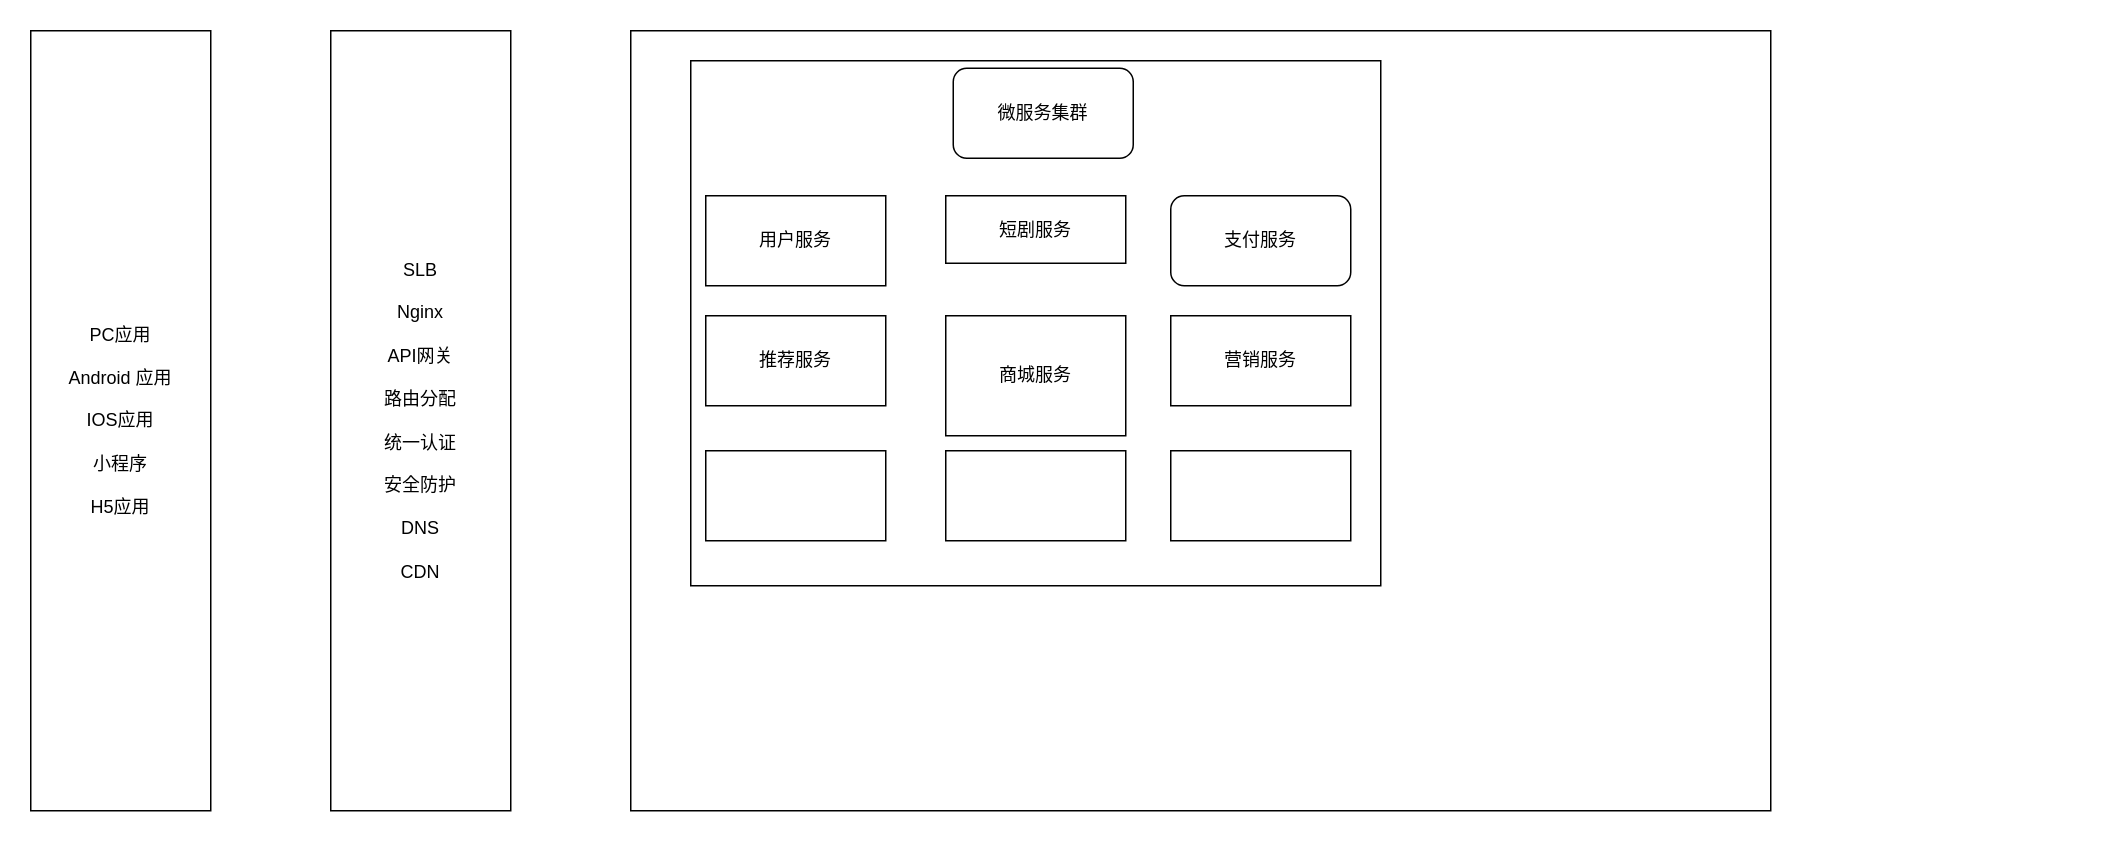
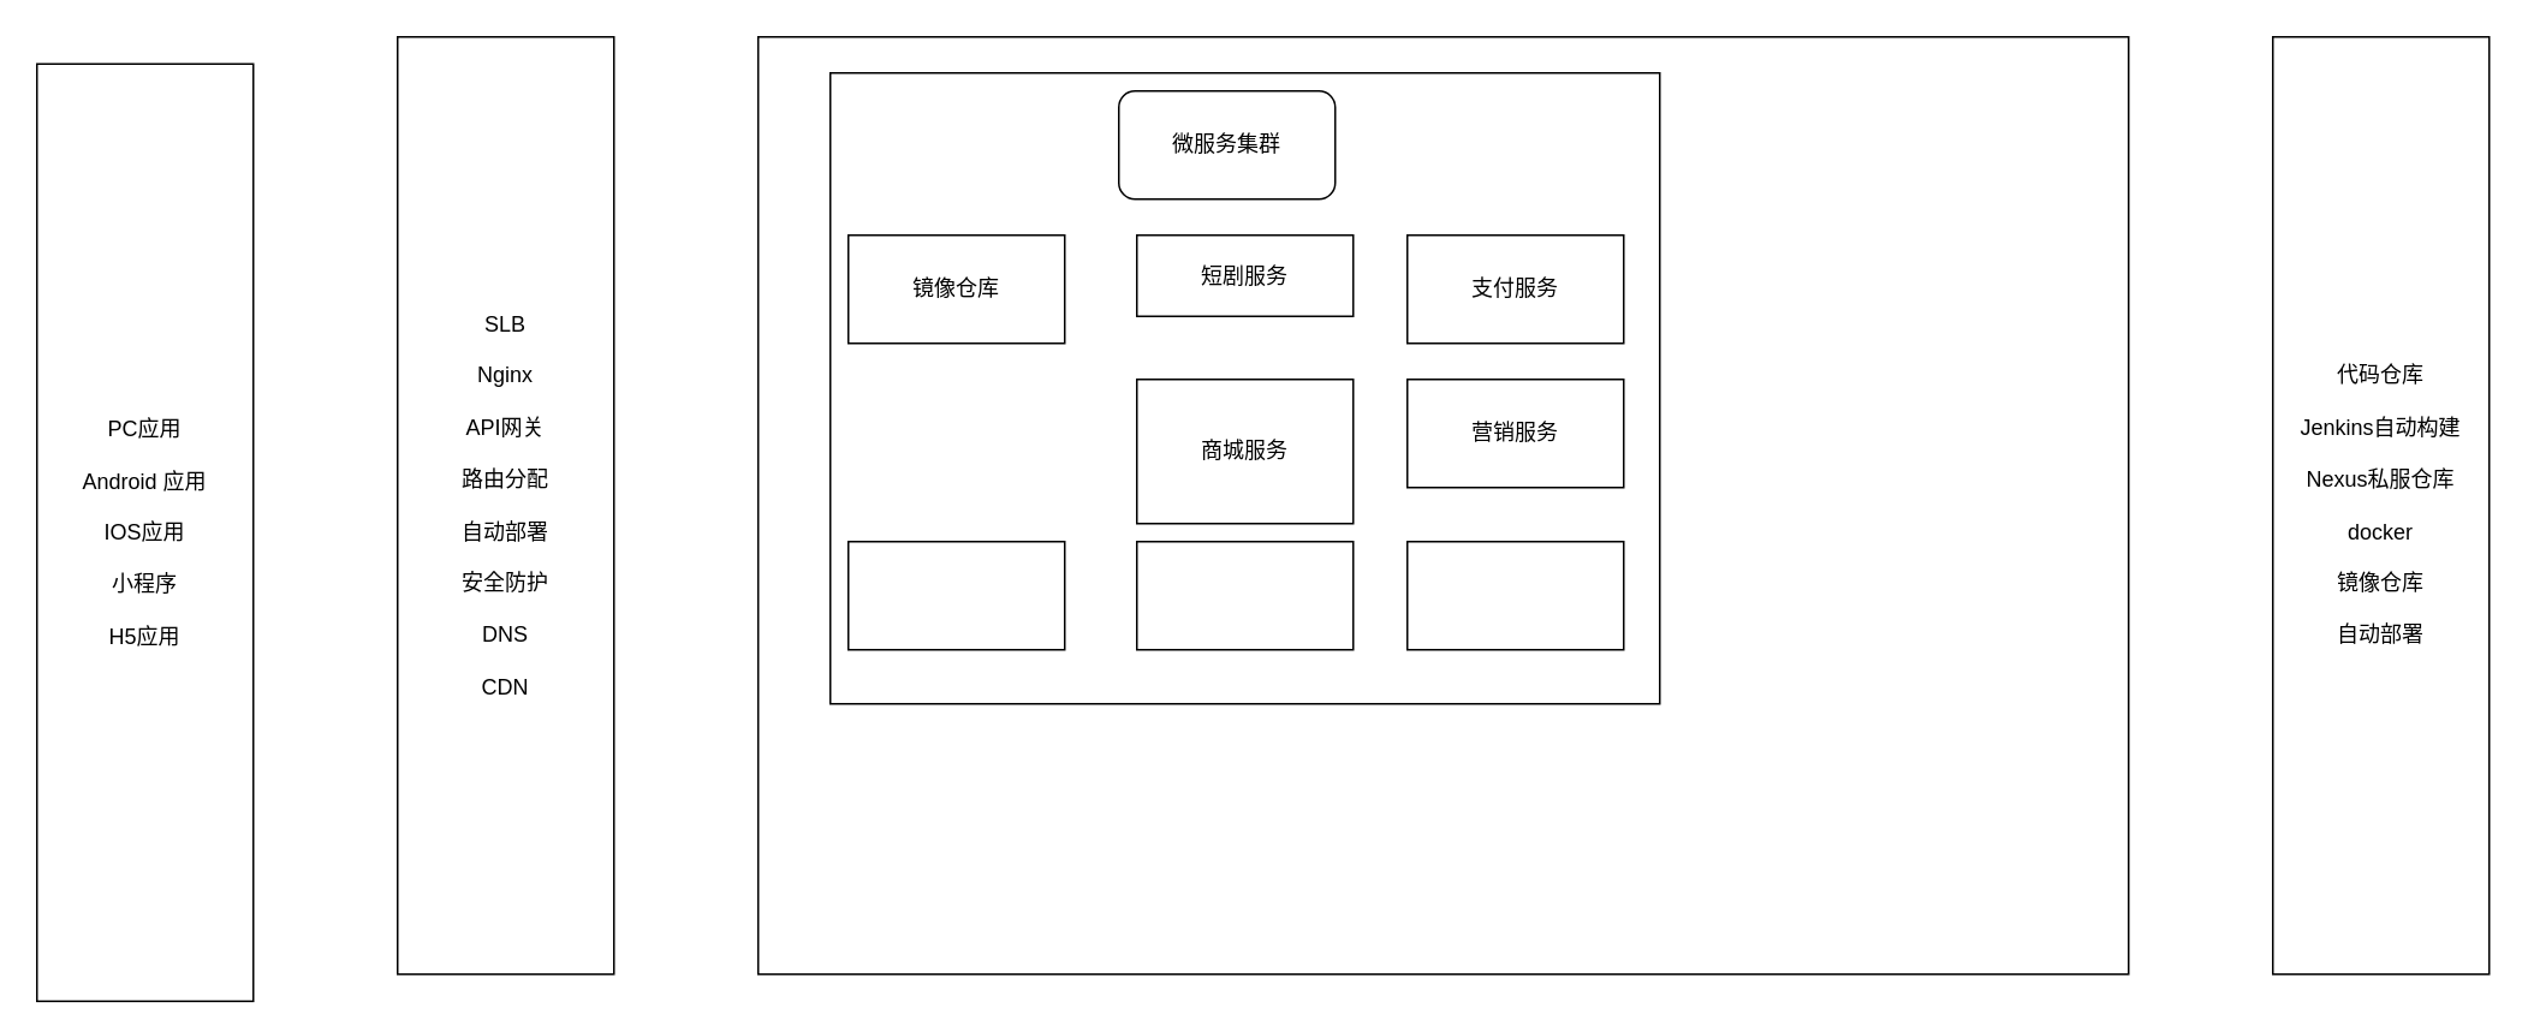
- <mxCell id="7" value="微服务集群" style="rounded=1;whiteSpace=wrap;html=1;" vertex="1" parent="1"><mxGeometry x="635" y="45" width="120" height="60" as="geometry" /></mxCell>
+ <mxCell id="7" value="微服务集群" style="rounded=1;whiteSpace=wrap;html=1;" vertex="1" parent="1"><mxGeometry x="620" y="50" width="120" height="60" as="geometry" /></mxCell>
- <mxCell id="8" value="用户服务" style="rounded=0;whiteSpace=wrap;html=1;" vertex="1" parent="1"><mxGeometry x="470" y="130" width="120" height="60" as="geometry" /></mxCell>
+ <mxCell id="8" value="镜像仓库" style="rounded=0;whiteSpace=wrap;html=1;" vertex="1" parent="1"><mxGeometry x="470" y="130" width="120" height="60" as="geometry" /></mxCell>
- <mxCell id="10" value="支付服务" style="whiteSpace=wrap;html=1;rounded=1;" vertex="1" parent="1"><mxGeometry x="780" y="130" width="120" height="60" as="geometry" /></mxCell>
+ <mxCell id="10" value="支付服务" style="rounded=0;whiteSpace=wrap;html=1;" vertex="1" parent="1"><mxGeometry x="780" y="130" width="120" height="60" as="geometry" /></mxCell>
- <mxCell id="11" value="推荐服务" style="rounded=0;whiteSpace=wrap;html=1;" vertex="1" parent="1"><mxGeometry x="470" y="210" width="120" height="60" as="geometry" /></mxCell>
- <mxCell id="2" value="&lt;div&gt;PC应用&lt;/div&gt;&lt;div&gt;&lt;br&gt;&lt;/div&gt;&lt;div&gt;Android 应用&lt;/div&gt;&lt;div&gt;&lt;br&gt;&lt;/div&gt;&lt;div&gt;IOS应用&lt;/div&gt;&lt;div&gt;&lt;br&gt;&lt;/div&gt;&lt;div&gt;小程序&lt;/div&gt;&lt;div&gt;&lt;br&gt;&lt;/div&gt;&lt;div&gt;H5应用&lt;/div&gt;" style="rounded=0;whiteSpace=wrap;html=1;" vertex="1" parent="1"><mxGeometry x="20" y="20" width="120" height="520" as="geometry" /></mxCell>
+ <mxCell id="2" value="&lt;div&gt;PC应用&lt;/div&gt;&lt;div&gt;&lt;br&gt;&lt;/div&gt;&lt;div&gt;Android 应用&lt;/div&gt;&lt;div&gt;&lt;br&gt;&lt;/div&gt;&lt;div&gt;IOS应用&lt;/div&gt;&lt;div&gt;&lt;br&gt;&lt;/div&gt;&lt;div&gt;小程序&lt;/div&gt;&lt;div&gt;&lt;br&gt;&lt;/div&gt;&lt;div&gt;H5应用&lt;/div&gt;" style="rounded=0;whiteSpace=wrap;html=1;" vertex="1" parent="1"><mxGeometry x="20" y="35" width="120" height="520" as="geometry" /></mxCell>
- <mxCell id="3" value="SLB&lt;div&gt;&lt;br&gt;&lt;/div&gt;&lt;div&gt;Nginx&lt;/div&gt;&lt;div&gt;&lt;br&gt;&lt;/div&gt;&lt;div&gt;API网关&lt;/div&gt;&lt;div&gt;&lt;br&gt;&lt;/div&gt;&lt;div&gt;路由分配&lt;/div&gt;&lt;div&gt;&lt;br&gt;&lt;/div&gt;&lt;div&gt;统一认证&lt;/div&gt;&lt;div&gt;&lt;br&gt;&lt;/div&gt;&lt;div&gt;安全防护&lt;/div&gt;&lt;div&gt;&lt;br&gt;&lt;/div&gt;&lt;div&gt;DNS&lt;/div&gt;&lt;div&gt;&lt;br&gt;&lt;/div&gt;&lt;div&gt;CDN&lt;/div&gt;" style="rounded=0;whiteSpace=wrap;html=1;" vertex="1" parent="1"><mxGeometry x="220" y="20" width="120" height="520" as="geometry" /></mxCell>
+ <mxCell id="3" value="SLB&lt;div&gt;&lt;br&gt;&lt;/div&gt;&lt;div&gt;Nginx&lt;/div&gt;&lt;div&gt;&lt;br&gt;&lt;/div&gt;&lt;div&gt;API网关&lt;/div&gt;&lt;div&gt;&lt;br&gt;&lt;/div&gt;&lt;div&gt;路由分配&lt;/div&gt;&lt;div&gt;&lt;br&gt;&lt;/div&gt;&lt;div&gt;自动部署&lt;/div&gt;&lt;div&gt;&lt;br&gt;&lt;/div&gt;&lt;div&gt;安全防护&lt;/div&gt;&lt;div&gt;&lt;br&gt;&lt;/div&gt;&lt;div&gt;DNS&lt;/div&gt;&lt;div&gt;&lt;br&gt;&lt;/div&gt;&lt;div&gt;CDN&lt;/div&gt;" style="rounded=0;whiteSpace=wrap;html=1;" vertex="1" parent="1"><mxGeometry x="220" y="20" width="120" height="520" as="geometry" /></mxCell>
+ <mxCell id="6" value="代码仓库&lt;div&gt;&lt;br&gt;&lt;/div&gt;&lt;div&gt;Jenkins自动构建&lt;/div&gt;&lt;div&gt;&lt;br&gt;&lt;/div&gt;&lt;div&gt;Nexus私服仓库&lt;/div&gt;&lt;div&gt;&lt;br&gt;&lt;/div&gt;&lt;div&gt;docker&lt;/div&gt;&lt;div&gt;&lt;br&gt;&lt;/div&gt;&lt;div&gt;镜像仓库&lt;/div&gt;&lt;div&gt;&lt;br&gt;&lt;/div&gt;&lt;div&gt;自动部署&lt;/div&gt;" style="rounded=0;whiteSpace=wrap;html=1;" vertex="1" parent="1"><mxGeometry x="1260" y="20" width="120" height="520" as="geometry" /></mxCell>
